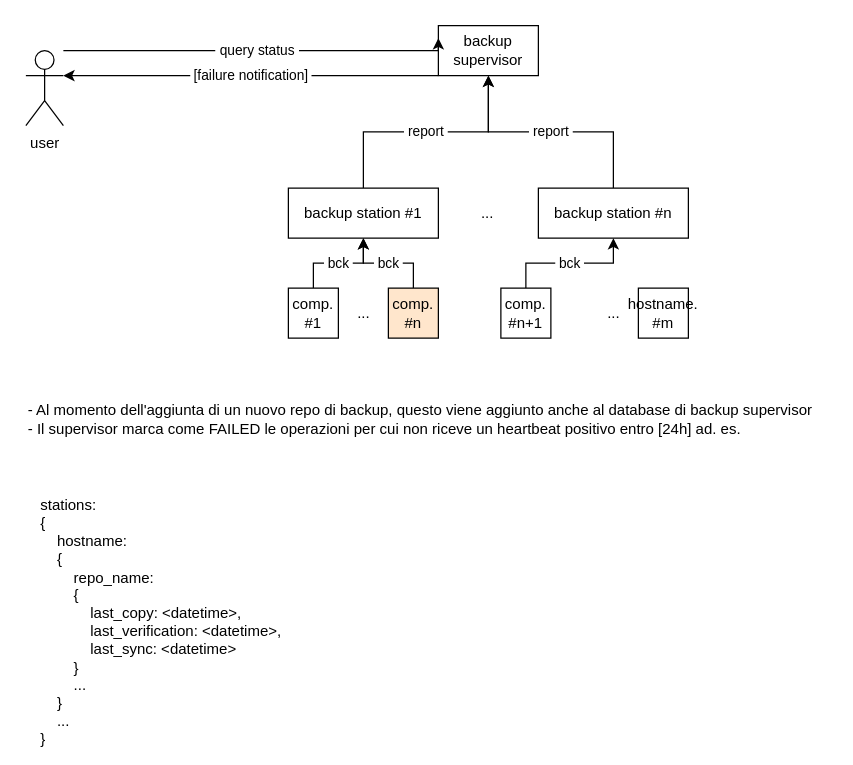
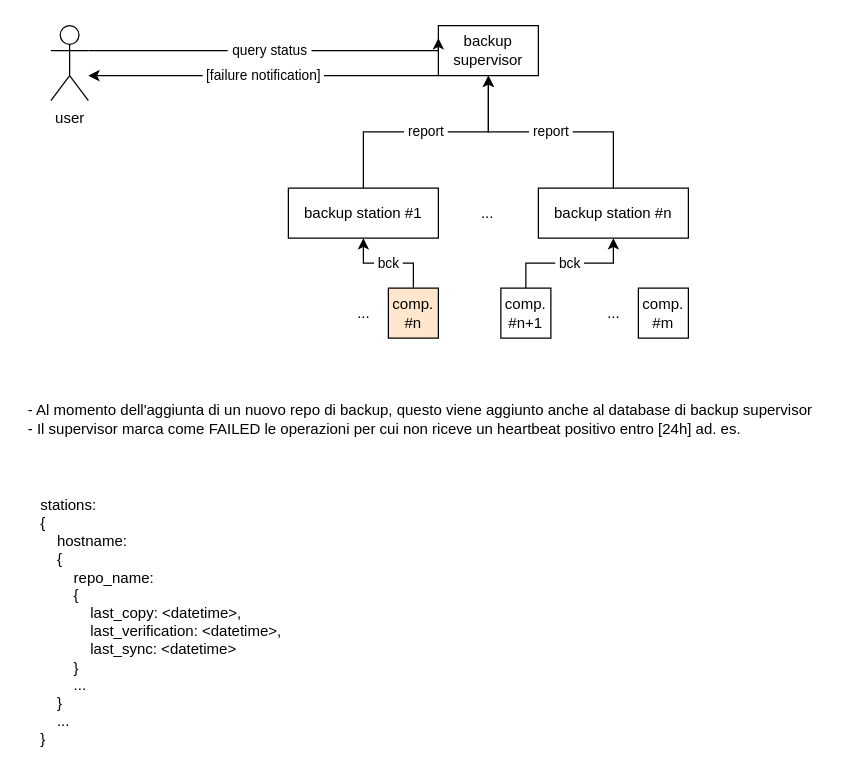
- <mxCell id="10" value="user" style="shape=umlActor;verticalLabelPosition=bottom;verticalAlign=top;html=1;outlineConnect=0;" vertex="1" parent="1"><mxGeometry x="20" y="40" width="30" height="60" as="geometry" /></mxCell>
+ <mxCell id="10" value="user" style="shape=umlActor;verticalLabelPosition=bottom;verticalAlign=top;html=1;outlineConnect=0;" vertex="1" parent="1"><mxGeometry x="40" y="20" width="30" height="60" as="geometry" /></mxCell>
- <mxCell id="11" value="&amp;nbsp;bck&amp;nbsp;" style="edgeStyle=orthogonalEdgeStyle;rounded=0;orthogonalLoop=1;jettySize=auto;html=1;" edge="1" parent="1" source="12" target="3"><mxGeometry relative="1" as="geometry" /></mxCell>
- <mxCell id="12" value="comp. #1" style="rounded=0;whiteSpace=wrap;html=1;" vertex="1" parent="1"><mxGeometry x="230" y="230" width="40" height="40" as="geometry" /></mxCell>
- <mxCell id="18" value="hostname. #m" style="rounded=0;whiteSpace=wrap;html=1;" vertex="1" parent="1"><mxGeometry x="510" y="230" width="40" height="40" as="geometry" /></mxCell>
+ <mxCell id="18" value="comp. #m" style="rounded=0;whiteSpace=wrap;html=1;" vertex="1" parent="1"><mxGeometry x="510" y="230" width="40" height="40" as="geometry" /></mxCell>
